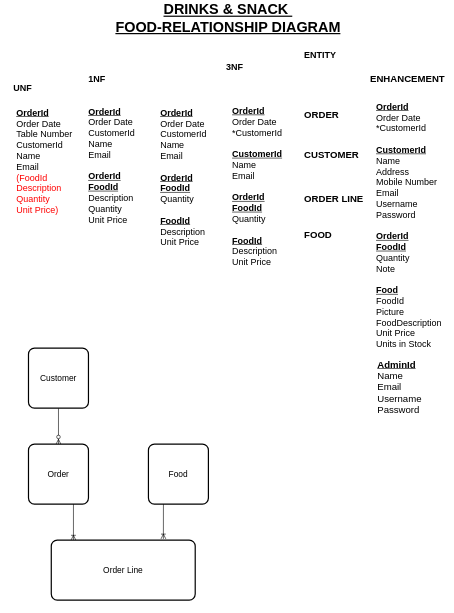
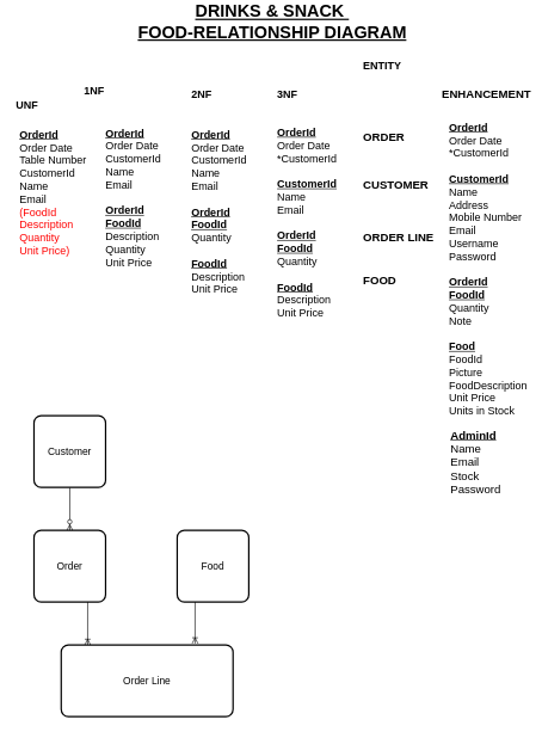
- <mxCell id="6" value="3NF" style="text;html=1;strokeColor=none;fillColor=none;align=left;verticalAlign=middle;whiteSpace=wrap;rounded=0;fontSize=15;fontStyle=1" parent="1" vertex="1"><mxGeometry x="375" y="100" width="40" height="20" as="geometry" /></mxCell>
+ <mxCell id="6" value="3NF" style="text;html=1;strokeColor=none;fillColor=none;align=left;verticalAlign=middle;whiteSpace=wrap;rounded=0;fontSize=15;fontStyle=1" parent="1" vertex="1"><mxGeometry x="385" y="120" width="40" height="20" as="geometry" /></mxCell>
- <mxCell id="4" value="1NF" style="text;html=1;strokeColor=none;fillColor=none;align=left;verticalAlign=middle;whiteSpace=wrap;rounded=0;fontSize=15;fontStyle=1" parent="1" vertex="1"><mxGeometry x="145" y="120" width="40" height="20" as="geometry" /></mxCell>
+ <mxCell id="4" value="1NF" style="text;html=1;strokeColor=none;fillColor=none;align=left;verticalAlign=middle;whiteSpace=wrap;rounded=0;fontSize=15;fontStyle=1" parent="1" vertex="1"><mxGeometry x="115" y="115" width="40" height="20" as="geometry" /></mxCell>
+ <mxCell id="5" value="2NF" style="text;html=1;strokeColor=none;fillColor=none;align=left;verticalAlign=middle;whiteSpace=wrap;rounded=0;fontSize=15;fontStyle=1" parent="1" vertex="1"><mxGeometry x="265" y="120" width="40" height="20" as="geometry" /></mxCell>
- <mxCell id="26" value="&lt;b&gt;&lt;u&gt;AdminId&lt;/u&gt;&lt;/b&gt;&lt;br&gt;Name&lt;br&gt;Email&lt;br&gt;Username&lt;br&gt;Password" style="text;html=1;strokeColor=none;fillColor=none;align=left;verticalAlign=middle;whiteSpace=wrap;rounded=0;fontSize=16;" parent="1" vertex="1"><mxGeometry x="627" y="600" width="70" height="90" as="geometry" /></mxCell>
+ <mxCell id="26" value="&lt;b&gt;&lt;u&gt;AdminId&lt;/u&gt;&lt;/b&gt;&lt;br&gt;Name&lt;br&gt;Email&lt;br&gt;Stock&lt;br&gt;Password" style="text;html=1;strokeColor=none;fillColor=none;align=left;verticalAlign=middle;whiteSpace=wrap;rounded=0;fontSize=16;" parent="1" vertex="1"><mxGeometry x="627" y="600" width="70" height="90" as="geometry" /></mxCell>
